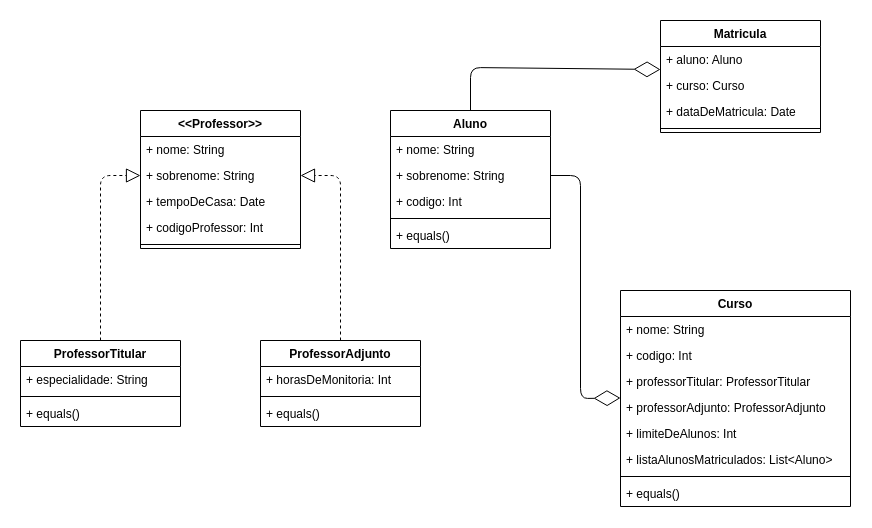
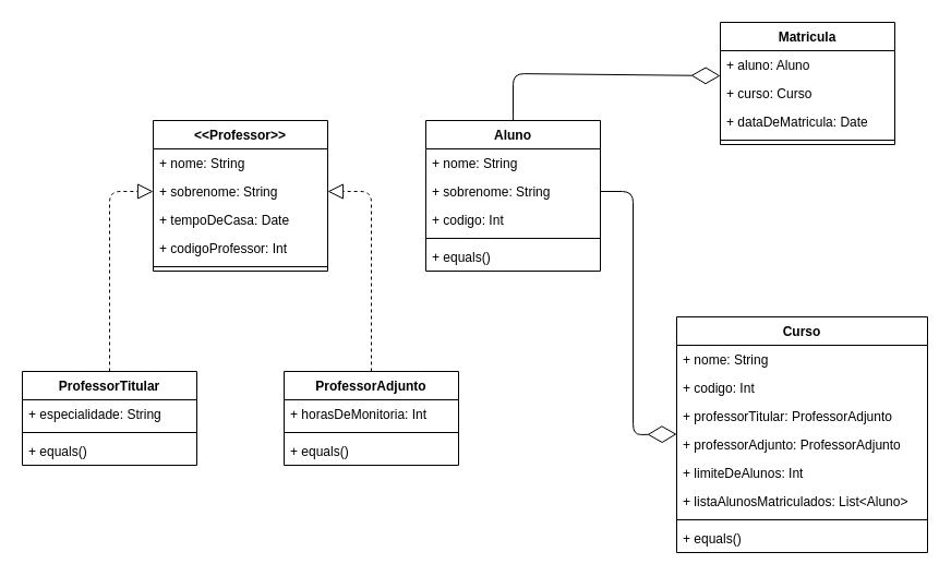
- <mxCell id="27" value="+ professorTitular: ProfessorTitular" style="text;strokeColor=none;fillColor=none;align=left;verticalAlign=top;spacingLeft=4;spacingRight=4;overflow=hidden;rotatable=0;points=[[0,0.5],[1,0.5]];portConstraint=eastwest;" vertex="1" parent="24"><mxGeometry y="78" width="230" height="26" as="geometry" /></mxCell>
+ <mxCell id="27" value="+ professorTitular: ProfessorAdjunto" style="text;strokeColor=none;fillColor=none;align=left;verticalAlign=top;spacingLeft=4;spacingRight=4;overflow=hidden;rotatable=0;points=[[0,0.5],[1,0.5]];portConstraint=eastwest;" vertex="1" parent="24"><mxGeometry y="78" width="230" height="26" as="geometry" /></mxCell>
